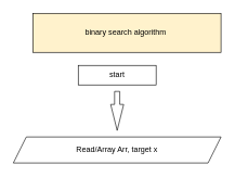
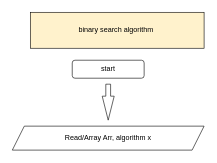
- <mxCell id="3" value="start" style="whiteSpace=wrap;html=1;rounded=0;" vertex="1" parent="1"><mxGeometry x="120" y="100" width="120" height="30" as="geometry" /></mxCell>
+ <mxCell id="3" value="start" style="rounded=1;whiteSpace=wrap;html=1;" vertex="1" parent="1"><mxGeometry x="120" y="100" width="120" height="30" as="geometry" /></mxCell>
- <mxCell id="4" value="Read/Array Arr, target x" style="shape=parallelogram;perimeter=parallelogramPerimeter;whiteSpace=wrap;html=1;fixedSize=1;" vertex="1" parent="1"><mxGeometry x="20" y="210" width="320" height="40" as="geometry" /></mxCell>
+ <mxCell id="4" value="Read/Array Arr, algorithm x" style="shape=parallelogram;perimeter=parallelogramPerimeter;whiteSpace=wrap;html=1;fixedSize=1;" vertex="1" parent="1"><mxGeometry x="20" y="210" width="320" height="40" as="geometry" /></mxCell>
